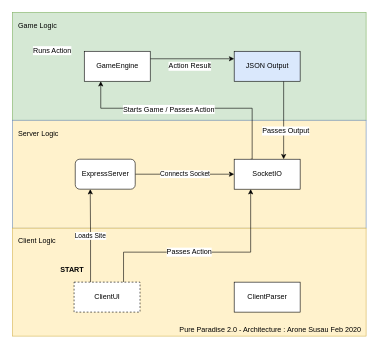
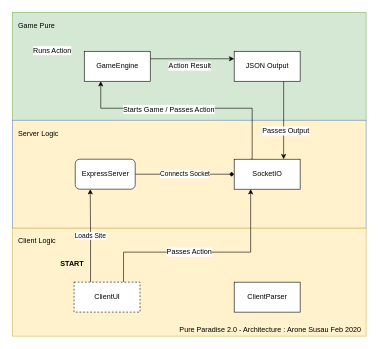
- <mxCell id="2" value="Game Logic" style="rounded=0;whiteSpace=wrap;html=1;verticalAlign=top;align=left;spacing=10;fillColor=#d5e8d4;strokeColor=#82b366;" vertex="1" parent="1"><mxGeometry width="590" height="180" as="geometry" x="20" y="20" /></mxCell>
+ <mxCell id="2" value="Game Pure" style="rounded=0;whiteSpace=wrap;html=1;verticalAlign=top;align=left;spacing=10;fillColor=#d5e8d4;strokeColor=#82b366;" vertex="1" parent="1"><mxGeometry width="590" height="180" as="geometry" x="20" y="20" /></mxCell>
- <mxCell id="17" value="JSON Output" style="html=1;align=center;fillColor=#dae8fc;" vertex="1" parent="1"><mxGeometry x="390" y="85" width="110" height="50" as="geometry" /></mxCell>
+ <mxCell id="17" value="JSON Output" style="html=1;align=center;" vertex="1" parent="1"><mxGeometry x="390" y="85" width="110" height="50" as="geometry" /></mxCell>
- <mxCell id="18" value="Connects Socket" style="edgeStyle=orthogonalEdgeStyle;rounded=0;orthogonalLoop=1;jettySize=auto;html=1;exitX=1;exitY=0.5;exitDx=0;exitDy=0;entryX=0;entryY=0.5;entryDx=0;entryDy=0;" edge="1" parent="1" source="19" target="11"><mxGeometry relative="1" as="geometry" /></mxCell>
+ <mxCell id="18" value="Connects Socket" style="edgeStyle=orthogonalEdgeStyle;rounded=0;orthogonalLoop=1;jettySize=auto;html=1;exitX=1;exitY=0.5;exitDx=0;exitDy=0;entryX=0;entryY=0.5;entryDx=0;entryDy=0;endArrow=diamond;" edge="1" parent="1" source="19" target="11"><mxGeometry relative="1" as="geometry" /></mxCell>
- <mxCell id="21" value="&lt;b&gt;START&lt;/b&gt;" style="text;html=1;strokeColor=none;fillColor=none;align=center;verticalAlign=middle;whiteSpace=wrap;rounded=0;" vertex="1" parent="1"><mxGeometry x="100" y="440" width="40" height="20" as="geometry" /></mxCell>
+ <mxCell id="21" value="&lt;b&gt;START&lt;/b&gt;" style="text;html=1;strokeColor=none;fillColor=none;align=center;verticalAlign=middle;whiteSpace=wrap;rounded=0;" vertex="1" parent="1"><mxGeometry x="100" y="430" width="40" height="20" as="geometry" /></mxCell>
